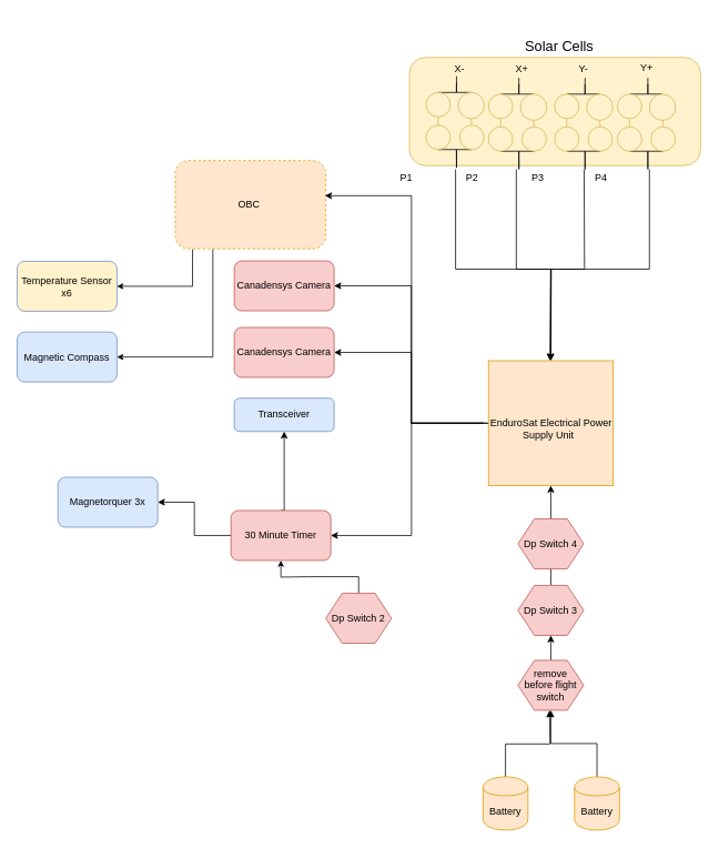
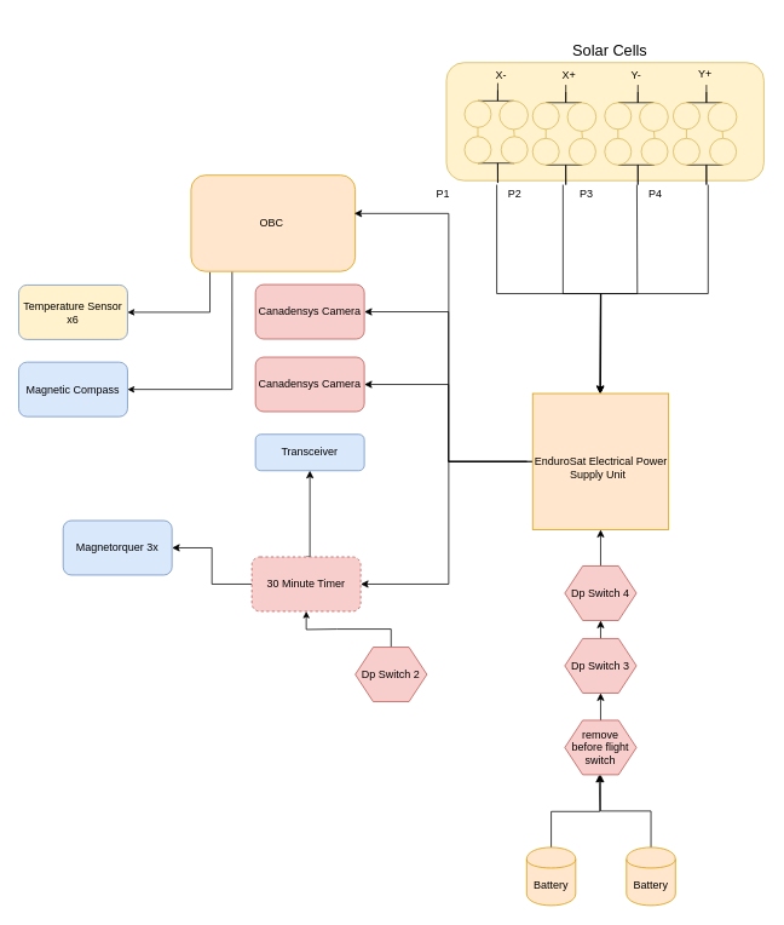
- <mxCell id="4" value="OBC&amp;nbsp;" style="rounded=1;whiteSpace=wrap;html=1;fillColor=#ffe6cc;strokeColor=#d79b00;dashed=1;" parent="1" vertex="1"><mxGeometry x="210" y="192.5" width="181" height="106" as="geometry" /></mxCell>
+ <mxCell id="4" value="OBC&amp;nbsp;" style="rounded=1;whiteSpace=wrap;html=1;fillColor=#ffe6cc;strokeColor=#d79b00;" parent="1" vertex="1"><mxGeometry x="210" y="192.5" width="181" height="106" as="geometry" /></mxCell>
- <mxCell id="14" value="30 Minute Timer" style="rounded=1;whiteSpace=wrap;html=1;fillColor=#f8cecc;strokeColor=#b85450;" parent="1" vertex="1"><mxGeometry x="277" y="613" width="120" height="60" as="geometry" /></mxCell>
+ <mxCell id="14" value="30 Minute Timer" style="rounded=1;whiteSpace=wrap;html=1;fillColor=#f8cecc;strokeColor=#b85450;dashed=1;" parent="1" vertex="1"><mxGeometry x="277" y="613" width="120" height="60" as="geometry" /></mxCell>
- <mxCell id="17" style="edgeStyle=orthogonalEdgeStyle;rounded=0;orthogonalLoop=1;jettySize=auto;html=1;exitX=0.5;exitY=0;exitDx=0;exitDy=0;entryX=0.5;entryY=1;entryDx=0;entryDy=0;endArrow=none;" edge="1" parent="1" source="18" target="24"><mxGeometry relative="1" as="geometry" /></mxCell>
+ <mxCell id="17" style="edgeStyle=orthogonalEdgeStyle;rounded=0;orthogonalLoop=1;jettySize=auto;html=1;exitX=0.5;exitY=0;exitDx=0;exitDy=0;entryX=0.5;entryY=1;entryDx=0;entryDy=0;" edge="1" parent="1" source="18" target="24"><mxGeometry relative="1" as="geometry" /></mxCell>
